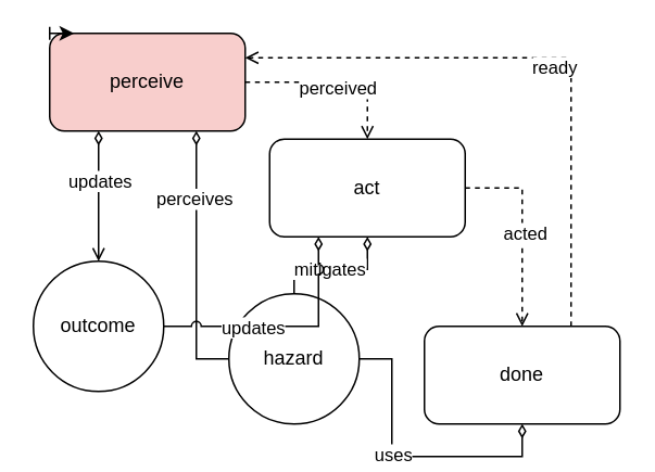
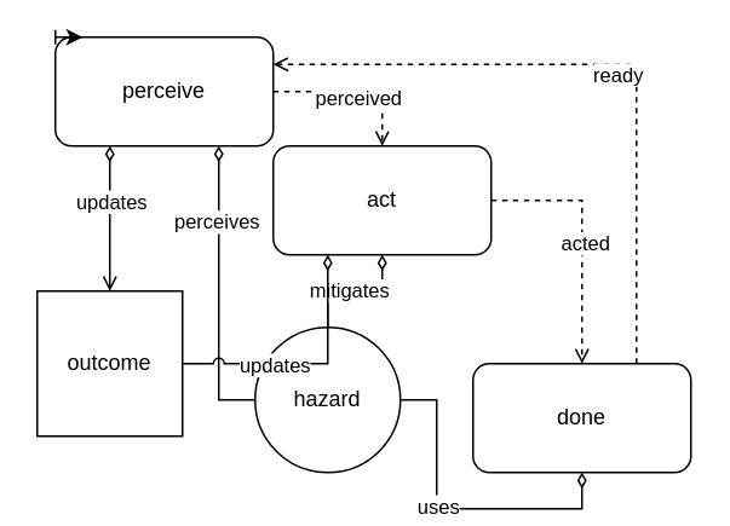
- <mxCell id="12" value="perceive" style="rounded=1;whiteSpace=wrap;html=1;fillColor=#f8cecc;" vertex="1" parent="1"><mxGeometry x="30" y="20" width="120" height="60" as="geometry" /></mxCell>
+ <mxCell id="12" value="perceive" style="rounded=1;whiteSpace=wrap;html=1;" vertex="1" parent="1"><mxGeometry x="30" y="20" width="120" height="60" as="geometry" /></mxCell>
- <mxCell id="19" value="act" style="rounded=1;whiteSpace=wrap;html=1;" vertex="1" parent="1"><mxGeometry x="165" y="85" width="120" height="60" as="geometry" /></mxCell>
+ <mxCell id="19" value="act" style="rounded=1;whiteSpace=wrap;html=1;" vertex="1" parent="1"><mxGeometry x="150" y="80" width="120" height="60" as="geometry" /></mxCell>
- <mxCell id="5" value="outcome" style="ellipse;whiteSpace=wrap;html=1;aspect=fixed;" vertex="1" parent="1"><mxGeometry x="20" y="160" width="80" height="80" as="geometry" /></mxCell>
+ <mxCell id="5" value="outcome" style="whiteSpace=wrap;html=1;aspect=fixed;rounded=0;" vertex="1" parent="1"><mxGeometry x="20" y="160" width="80" height="80" as="geometry" /></mxCell>
